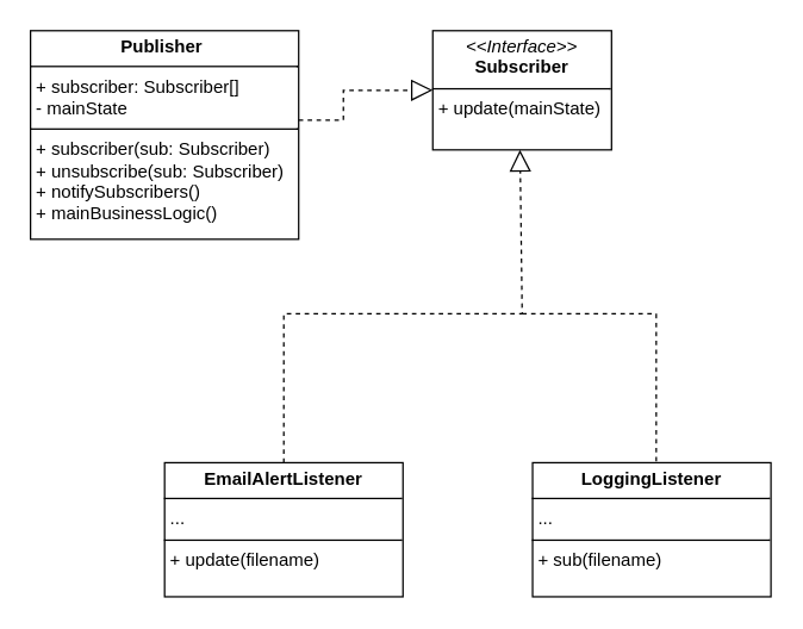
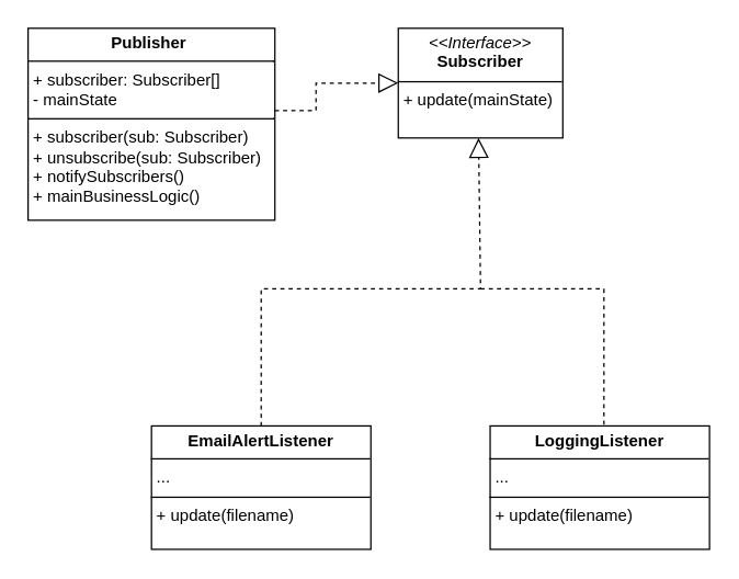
- <mxCell id="7" value="&lt;p style=&quot;margin:0px;margin-top:4px;text-align:center;&quot;&gt;&lt;b&gt;LoggingListener&lt;/b&gt;&lt;/p&gt;&lt;hr size=&quot;1&quot; style=&quot;border-style:solid;&quot;&gt;&lt;p style=&quot;margin:0px;margin-left:4px;&quot;&gt;...&lt;/p&gt;&lt;hr size=&quot;1&quot; style=&quot;border-style:solid;&quot;&gt;&lt;p style=&quot;margin:0px;margin-left:4px;&quot;&gt;+ sub(filename)&lt;br&gt;&lt;/p&gt;" style="verticalAlign=top;align=left;overflow=fill;html=1;whiteSpace=wrap;" parent="1" vertex="1"><mxGeometry x="357" y="310" width="160" height="90" as="geometry" /></mxCell>
+ <mxCell id="7" value="&lt;p style=&quot;margin:0px;margin-top:4px;text-align:center;&quot;&gt;&lt;b&gt;LoggingListener&lt;/b&gt;&lt;/p&gt;&lt;hr size=&quot;1&quot; style=&quot;border-style:solid;&quot;&gt;&lt;p style=&quot;margin:0px;margin-left:4px;&quot;&gt;...&lt;/p&gt;&lt;hr size=&quot;1&quot; style=&quot;border-style:solid;&quot;&gt;&lt;p style=&quot;margin:0px;margin-left:4px;&quot;&gt;+ update(filename)&lt;br&gt;&lt;/p&gt;" style="verticalAlign=top;align=left;overflow=fill;html=1;whiteSpace=wrap;" parent="1" vertex="1"><mxGeometry x="357" y="310" width="160" height="90" as="geometry" /></mxCell>
